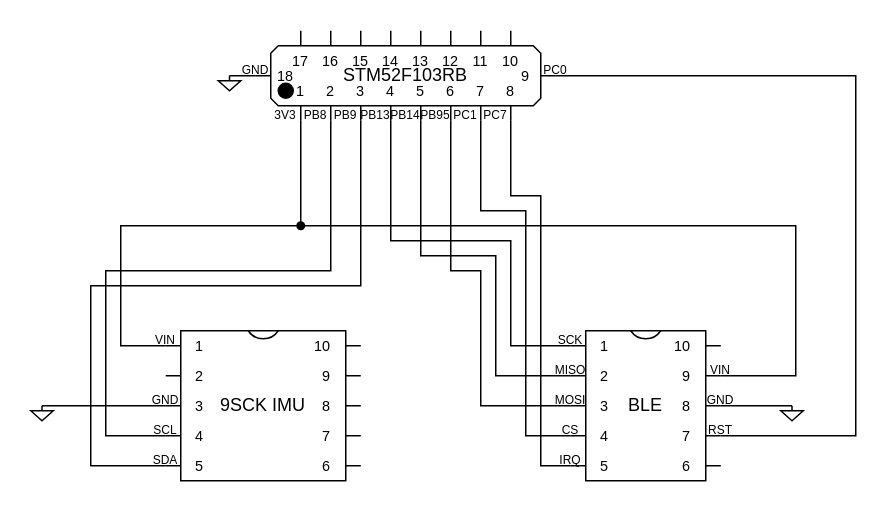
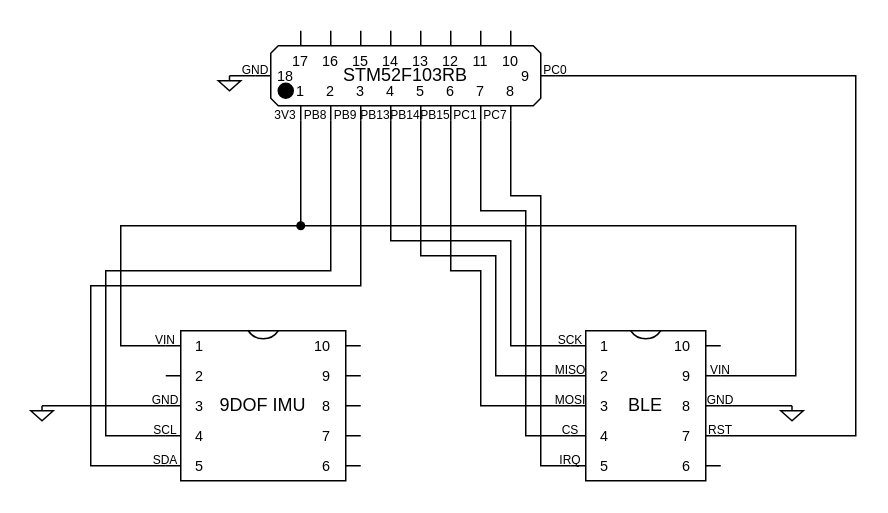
- <mxCell id="40" value="&lt;font style=&quot;font-size: 8px;&quot;&gt;PB95&lt;/font&gt;" style="text;html=1;align=center;verticalAlign=middle;whiteSpace=wrap;rounded=0;" vertex="1" parent="1"><mxGeometry x="260" y="60" width="60" height="30" as="geometry" /></mxCell>
+ <mxCell id="40" value="&lt;font style=&quot;font-size: 8px;&quot;&gt;PB15&lt;/font&gt;" style="text;html=1;align=center;verticalAlign=middle;whiteSpace=wrap;rounded=0;" vertex="1" parent="1"><mxGeometry x="260" y="60" width="60" height="30" as="geometry" /></mxCell>
- <mxCell id="4" value="&lt;div&gt;9SCK IMU&lt;/div&gt;" style="shadow=0;dashed=0;align=center;html=1;strokeWidth=1;shape=mxgraph.electrical.logic_gates.dual_inline_ic;labelNames=a,b,c,d,e,f,g,h,i,j,k,l,m,n,o,p,q,r,s,t;whiteSpace=wrap;" vertex="1" parent="1"><mxGeometry x="110" y="220" width="130" height="100" as="geometry" /></mxCell>
+ <mxCell id="4" value="&lt;div&gt;9DOF IMU&lt;/div&gt;" style="shadow=0;dashed=0;align=center;html=1;strokeWidth=1;shape=mxgraph.electrical.logic_gates.dual_inline_ic;labelNames=a,b,c,d,e,f,g,h,i,j,k,l,m,n,o,p,q,r,s,t;whiteSpace=wrap;" vertex="1" parent="1"><mxGeometry x="110" y="220" width="130" height="100" as="geometry" /></mxCell>
